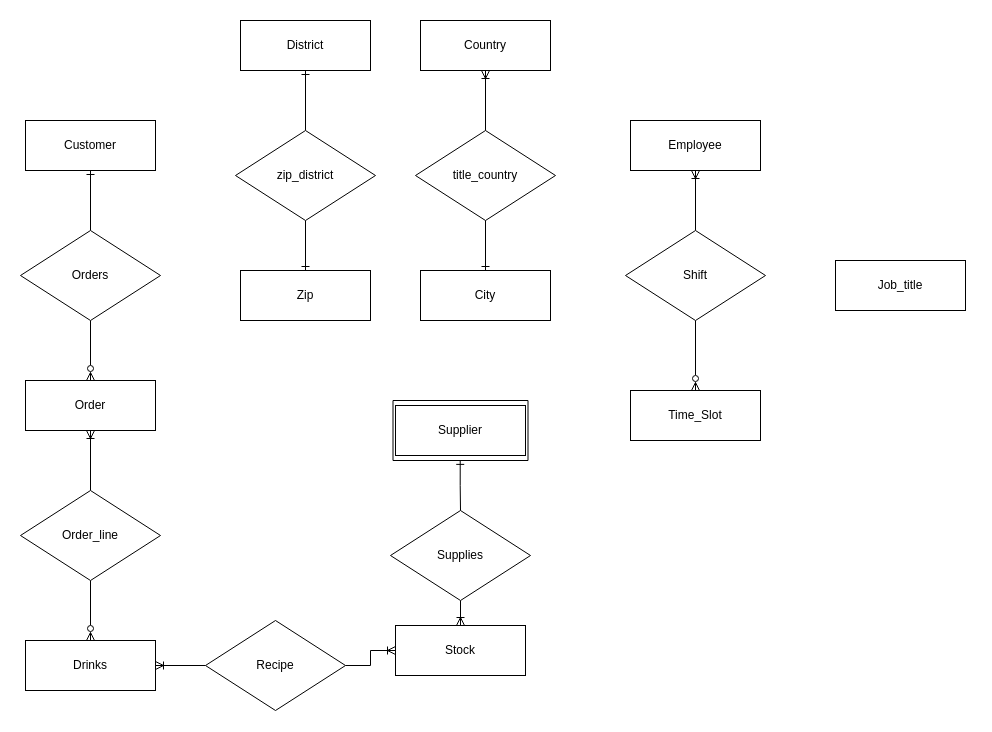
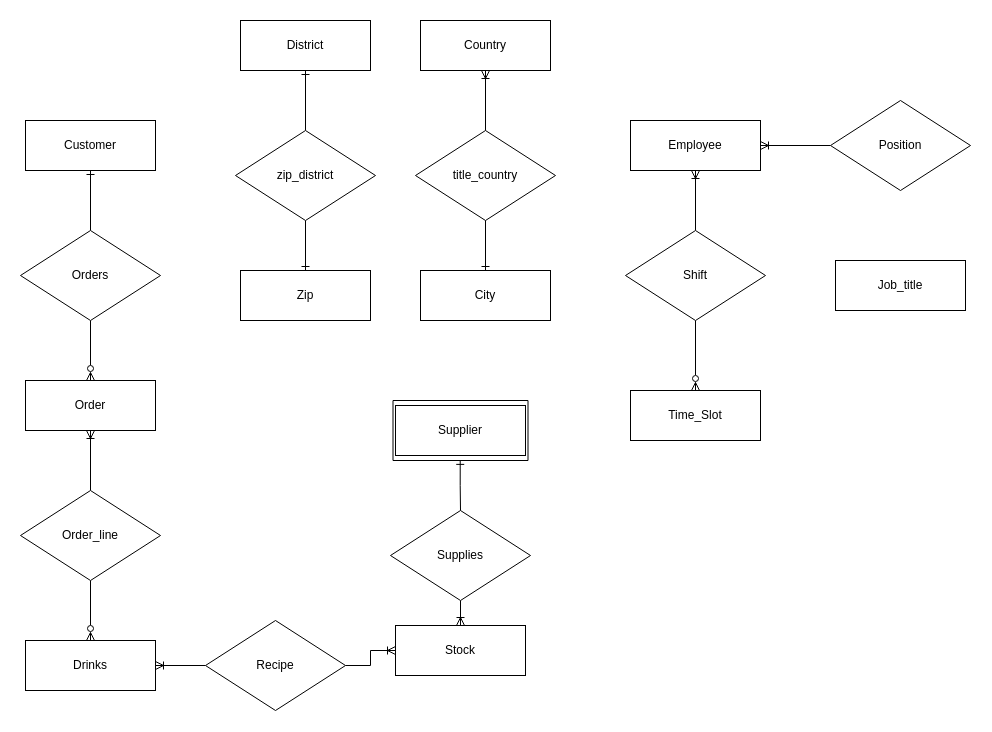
+ <mxCell id="8" value="" style="edgeStyle=orthogonalEdgeStyle;rounded=0;orthogonalLoop=1;jettySize=auto;html=1;startArrow=ERoneToMany;startFill=0;endArrow=none;endFill=0;" edge="1" parent="1" source="10" target="12"><mxGeometry relative="1" as="geometry" /></mxCell>
+ <mxCell id="12" value="Position" style="rhombus;whiteSpace=wrap;html=1;" vertex="1" parent="1"><mxGeometry x="830" y="100" width="140" height="90" as="geometry" /></mxCell>
